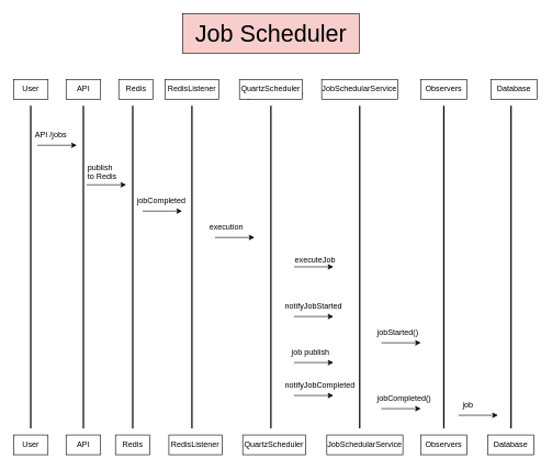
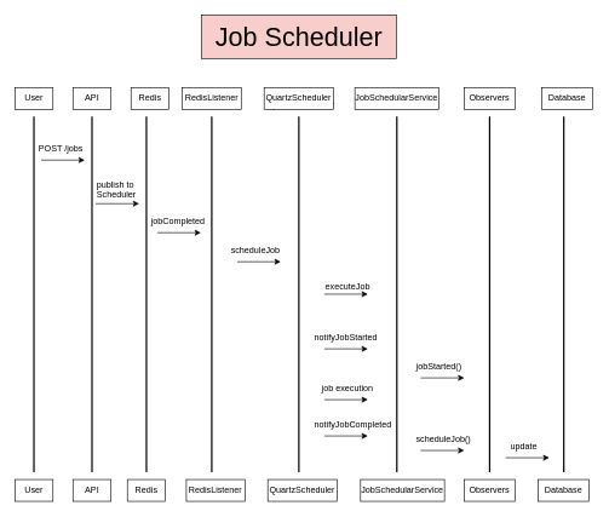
- <mxCell id="34" value="API /jobs" style="text;whiteSpace=wrap;html=1;" vertex="1" parent="1"><mxGeometry x="51.25" y="190" width="90" height="40" as="geometry" /></mxCell>
+ <mxCell id="34" value="POST /jobs" style="text;whiteSpace=wrap;html=1;" vertex="1" parent="1"><mxGeometry x="51.25" y="190" width="90" height="40" as="geometry" /></mxCell>
- <mxCell id="35" value="publish to Redis" style="text;whiteSpace=wrap;html=1;" vertex="1" parent="1"><mxGeometry x="131.25" y="240" width="50" height="40" as="geometry" /></mxCell>
+ <mxCell id="35" value="publish to Scheduler" style="text;whiteSpace=wrap;html=1;" vertex="1" parent="1"><mxGeometry x="131.25" y="240" width="50" height="40" as="geometry" /></mxCell>
- <mxCell id="37" value="execution" style="text;whiteSpace=wrap;html=1;" vertex="1" parent="1"><mxGeometry x="316.25" y="330" width="100" height="40" as="geometry" /></mxCell>
+ <mxCell id="37" value="scheduleJob" style="text;whiteSpace=wrap;html=1;" vertex="1" parent="1"><mxGeometry x="316.25" y="330" width="100" height="40" as="geometry" /></mxCell>
- <mxCell id="40" value="job publish" style="text;whiteSpace=wrap;html=1;" vertex="1" parent="1"><mxGeometry x="441.25" y="520" width="100" height="40" as="geometry" /></mxCell>
+ <mxCell id="40" value="job execution" style="text;whiteSpace=wrap;html=1;" vertex="1" parent="1"><mxGeometry x="441.25" y="520" width="100" height="40" as="geometry" /></mxCell>
- <mxCell id="43" value="jobCompleted()" style="text;whiteSpace=wrap;html=1;" vertex="1" parent="1"><mxGeometry x="571.25" y="590" width="120" height="40" as="geometry" /></mxCell>
+ <mxCell id="43" value="scheduleJob()" style="text;whiteSpace=wrap;html=1;" vertex="1" parent="1"><mxGeometry x="571.25" y="590" width="120" height="40" as="geometry" /></mxCell>
- <mxCell id="44" value="job" style="text;whiteSpace=wrap;html=1;" vertex="1" parent="1"><mxGeometry x="701.25" y="600" width="70" height="40" as="geometry" /></mxCell>
+ <mxCell id="44" value="update" style="text;whiteSpace=wrap;html=1;" vertex="1" parent="1"><mxGeometry x="701.25" y="600" width="70" height="40" as="geometry" /></mxCell>
